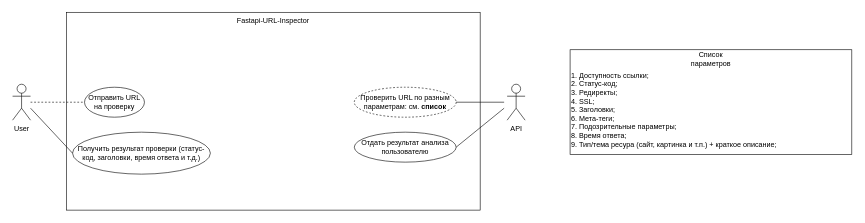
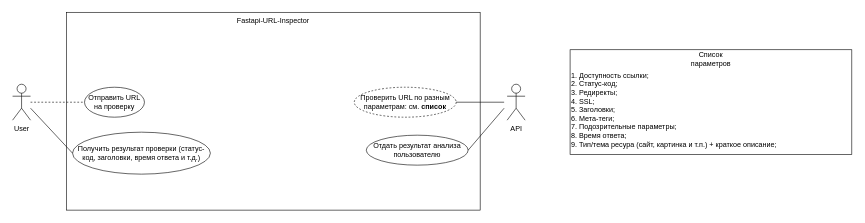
- <mxCell id="14" value="Отдать результат анализа пользователю" style="ellipse;whiteSpace=wrap;html=1;fillColor=none;" vertex="1" parent="1"><mxGeometry x="590" y="220" width="170" height="50" as="geometry" /></mxCell>
+ <mxCell id="14" value="Отдать результат анализа пользователю" style="ellipse;whiteSpace=wrap;html=1;fillColor=none;" vertex="1" parent="1"><mxGeometry x="610" y="225" width="170" height="50" as="geometry" /></mxCell>
